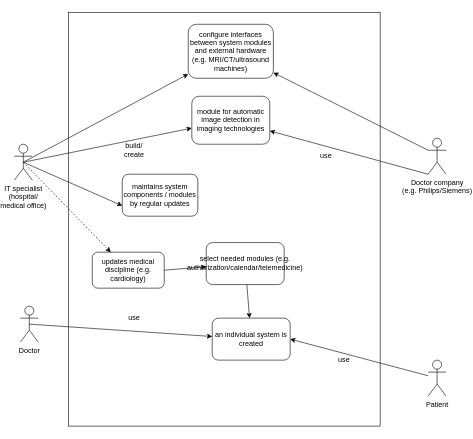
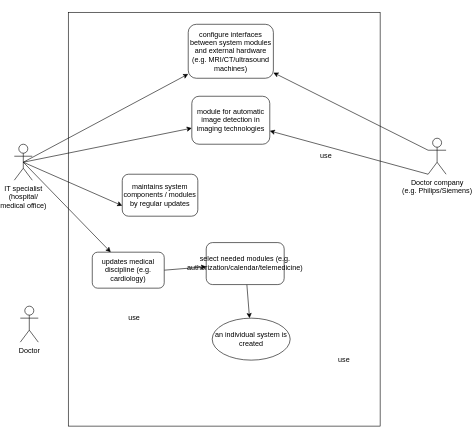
- <mxCell id="15" value="&lt;div&gt;build/&lt;/div&gt;&lt;div&gt;create&lt;br&gt;&lt;/div&gt;" style="text;html=1;strokeColor=none;fillColor=none;align=center;verticalAlign=middle;whiteSpace=wrap;rounded=0;" vertex="1" parent="1"><mxGeometry x="200" y="240" width="40" height="20" as="geometry" /></mxCell>
- <mxCell id="20" value="" style="endArrow=classic;html=1;exitX=0.5;exitY=0.5;exitDx=0;exitDy=0;exitPerimeter=0;dashed=1;" edge="1" parent="1" target="18" source="5"><mxGeometry width="50" height="50" relative="1" as="geometry"><mxPoint x="45" y="530" as="sourcePoint" /><mxPoint x="485" y="670" as="targetPoint" /></mxGeometry></mxCell>
+ <mxCell id="20" value="" style="endArrow=classic;html=1;exitX=0.5;exitY=0.5;exitDx=0;exitDy=0;exitPerimeter=0;" edge="1" parent="1" target="18" source="5"><mxGeometry width="50" height="50" relative="1" as="geometry"><mxPoint x="45" y="530" as="sourcePoint" /><mxPoint x="485" y="670" as="targetPoint" /></mxGeometry></mxCell>
- <mxCell id="9" style="edgeStyle=none;rounded=0;orthogonalLoop=1;jettySize=auto;html=1;exitX=0.5;exitY=0.5;exitDx=0;exitDy=0;exitPerimeter=0;" edge="1" parent="1" source="10" target="23"><mxGeometry relative="1" as="geometry" /></mxCell>
- <mxCell id="23" value="an individual system is created " style="rounded=1;whiteSpace=wrap;html=1;" vertex="1" parent="1"><mxGeometry x="350" y="530" width="130" height="70" as="geometry" /></mxCell>
+ <mxCell id="23" value="an individual system is created " style="ellipse;whiteSpace=wrap;html=1;" vertex="1" parent="1"><mxGeometry x="350" y="530" width="130" height="70" as="geometry" /></mxCell>
- <mxCell id="11" style="edgeStyle=none;rounded=0;orthogonalLoop=1;jettySize=auto;html=1;entryX=1;entryY=0.5;entryDx=0;entryDy=0;" edge="1" parent="1" source="12" target="23"><mxGeometry relative="1" as="geometry" /></mxCell>
- <mxCell id="12" value="Patient" style="shape=umlActor;verticalLabelPosition=bottom;verticalAlign=top;html=1;outlineConnect=0;fillColor=none;" vertex="1" parent="1"><mxGeometry x="710" y="600" width="30" height="60" as="geometry" /></mxCell>
